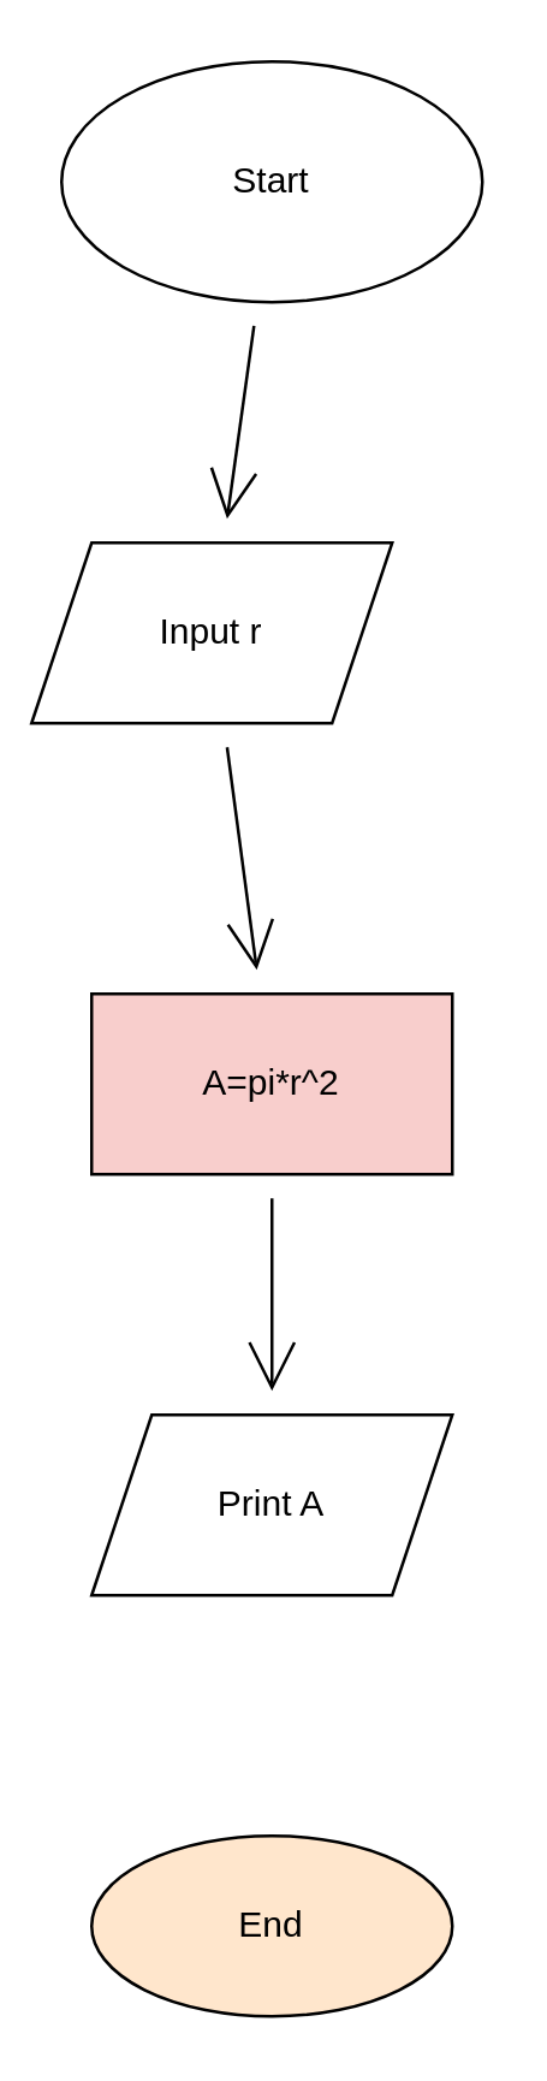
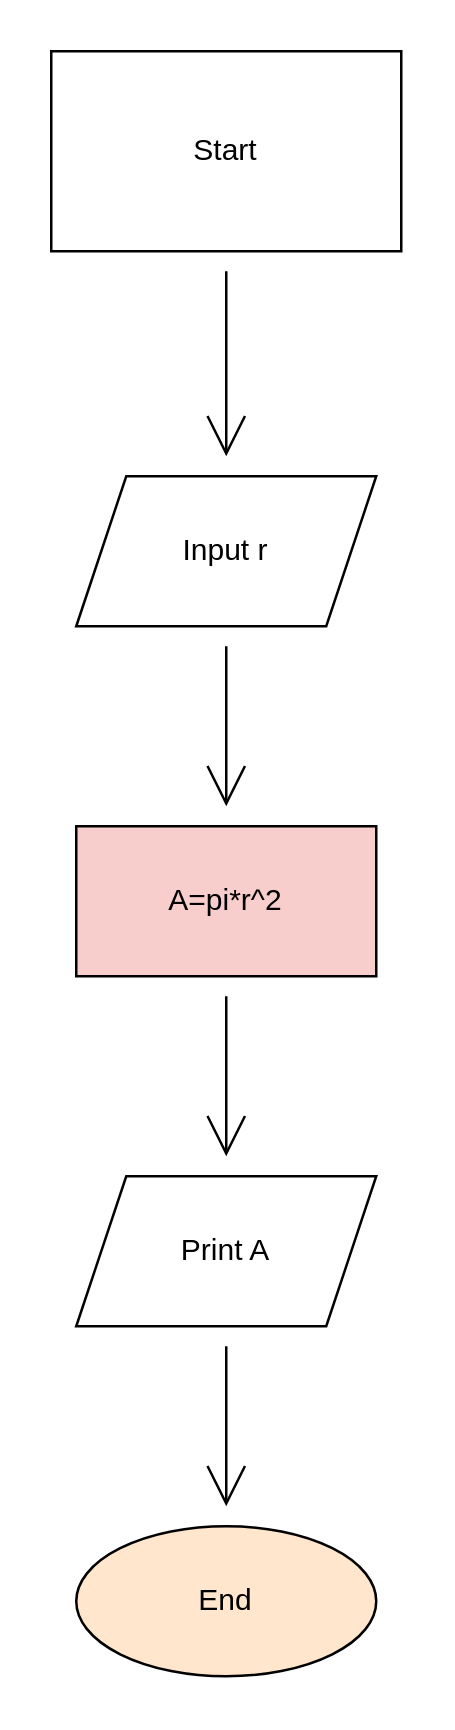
- <mxCell id="3" value="Start" style="ellipse;whiteSpace=wrap;html=1;hachureGap=4;pointerEvents=0;" vertex="1" parent="1"><mxGeometry x="20" y="20" width="140" height="80" as="geometry" /></mxCell>
+ <mxCell id="3" value="Start" style="whiteSpace=wrap;html=1;hachureGap=4;pointerEvents=0;rounded=0;" vertex="1" parent="1"><mxGeometry x="20" y="20" width="140" height="80" as="geometry" /></mxCell>
- <mxCell id="5" value="Input r" style="shape=parallelogram;perimeter=parallelogramPerimeter;whiteSpace=wrap;html=1;fixedSize=1;hachureGap=4;" vertex="1" parent="1"><mxGeometry x="10" y="180" width="120" height="60" as="geometry" /></mxCell>
+ <mxCell id="5" value="Input r" style="shape=parallelogram;perimeter=parallelogramPerimeter;whiteSpace=wrap;html=1;fixedSize=1;hachureGap=4;" vertex="1" parent="1"><mxGeometry x="30" y="190" width="120" height="60" as="geometry" /></mxCell>
+ <mxCell id="8" value="" style="edgeStyle=none;curved=1;rounded=0;orthogonalLoop=1;jettySize=auto;html=1;endArrow=open;startSize=14;endSize=14;sourcePerimeterSpacing=8;targetPerimeterSpacing=8;" edge="1" parent="1" source="9" target="10"><mxGeometry relative="1" as="geometry" /></mxCell>
